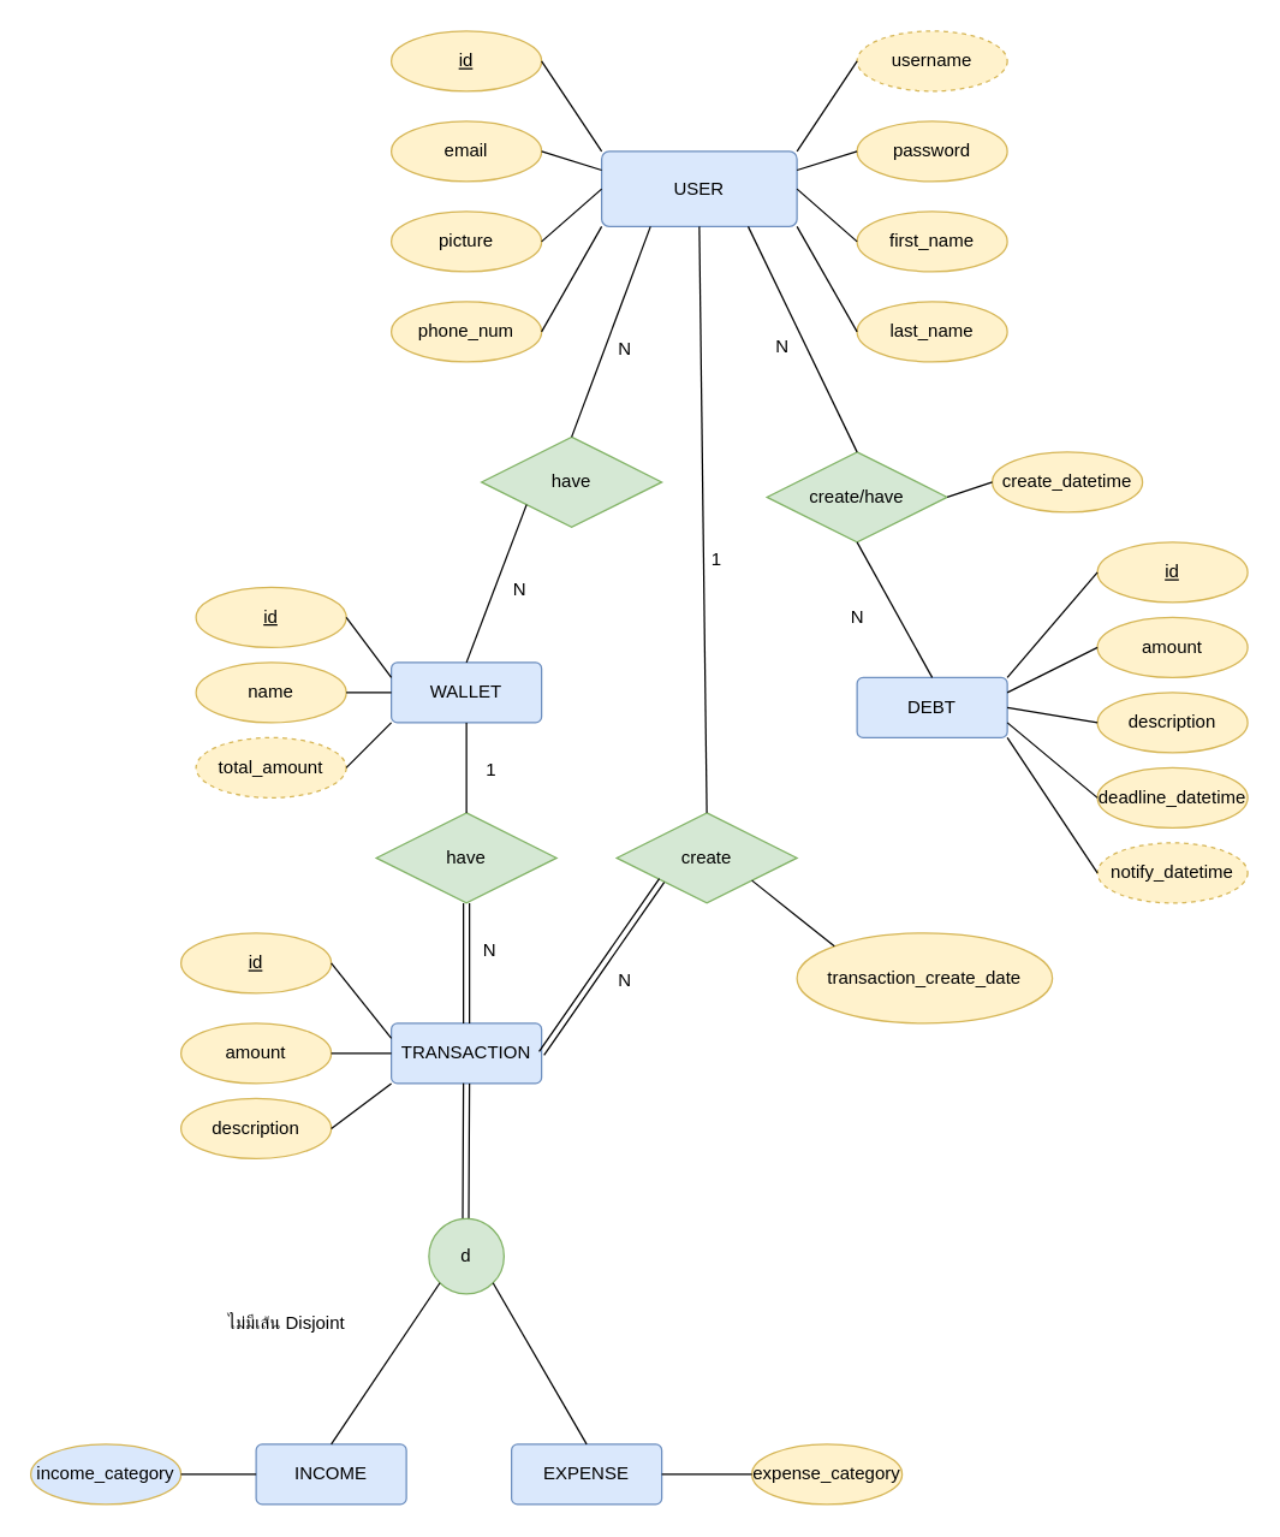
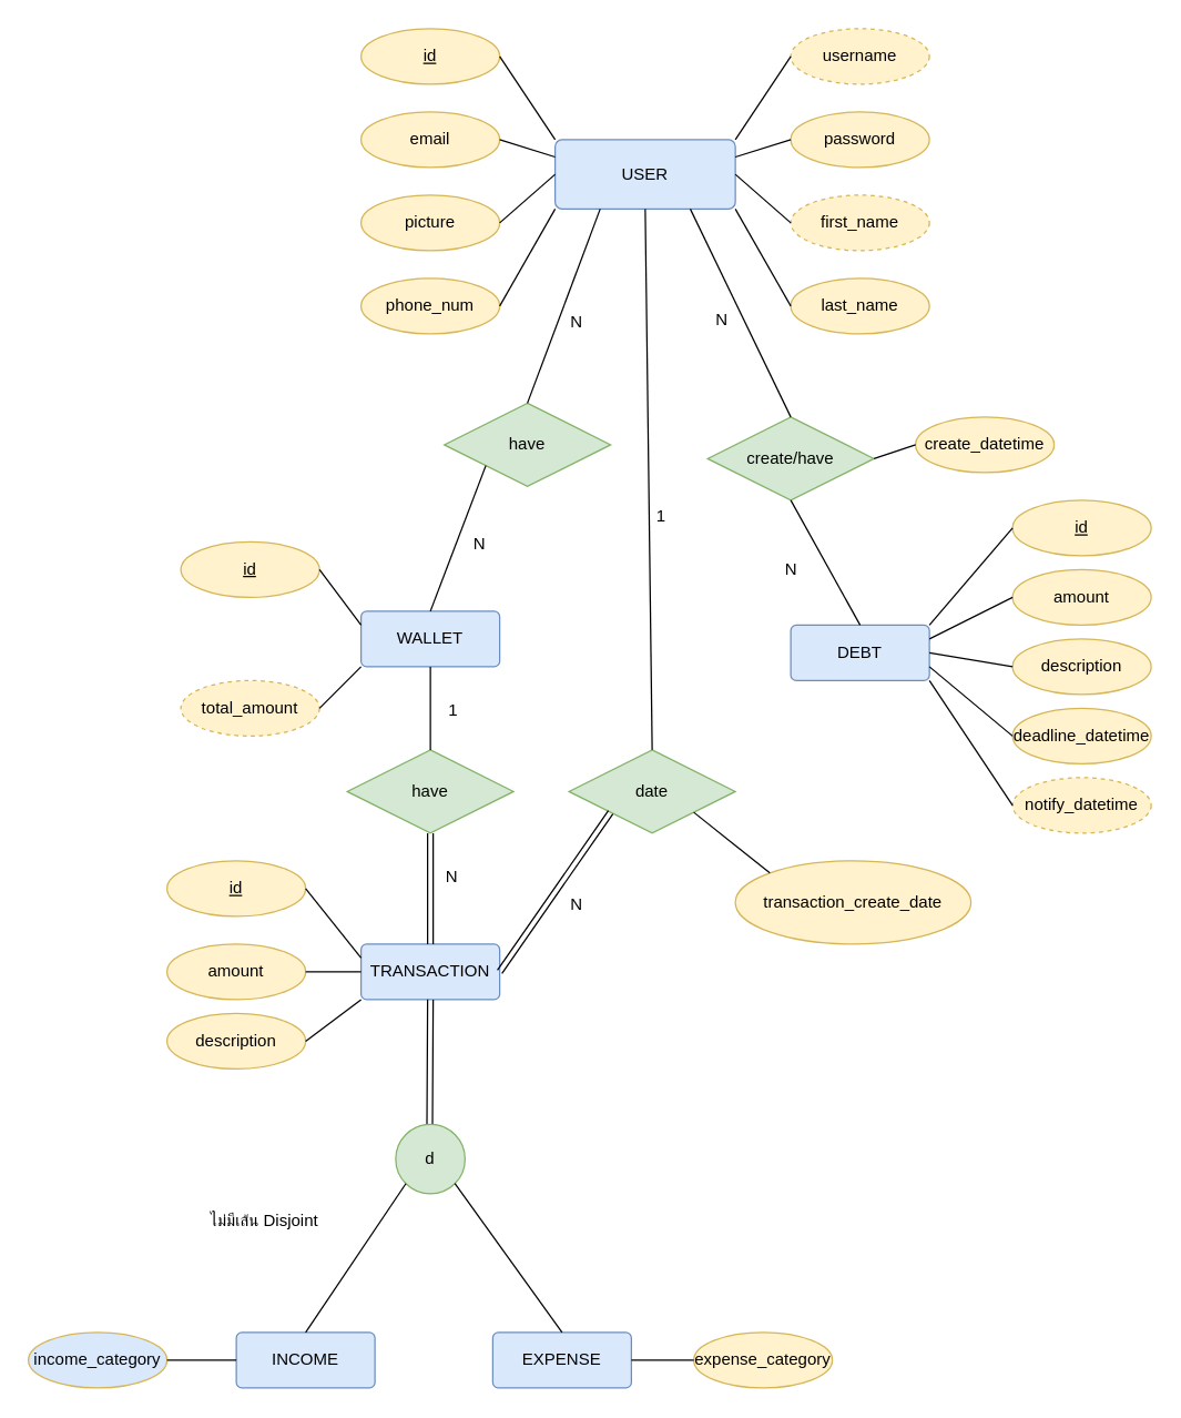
- <mxCell id="10" value="first_name" style="ellipse;whiteSpace=wrap;html=1;align=center;fillColor=#fff2cc;strokeColor=#d6b656;" vertex="1" parent="1"><mxGeometry x="570" y="140" width="100" height="40" as="geometry" /></mxCell>
+ <mxCell id="10" value="first_name" style="ellipse;whiteSpace=wrap;html=1;align=center;fillColor=#fff2cc;strokeColor=#d6b656;dashed=1;" vertex="1" parent="1"><mxGeometry x="570" y="140" width="100" height="40" as="geometry" /></mxCell>
- <mxCell id="42" value="name" style="ellipse;whiteSpace=wrap;html=1;align=center;fillColor=#fff2cc;strokeColor=#d6b656;" vertex="1" parent="1"><mxGeometry x="130" y="440" width="100" height="40" as="geometry" /></mxCell>
- <mxCell id="44" value="" style="endArrow=none;html=1;rounded=0;exitX=0;exitY=0.5;exitDx=0;exitDy=0;entryX=1;entryY=0.5;entryDx=0;entryDy=0;" edge="1" parent="1" source="21" target="42"><mxGeometry relative="1" as="geometry"><mxPoint x="270" y="460" as="sourcePoint" /><mxPoint x="240" y="440" as="targetPoint" /></mxGeometry></mxCell>
- <mxCell id="71" value="create" style="shape=rhombus;perimeter=rhombusPerimeter;whiteSpace=wrap;html=1;align=center;fillColor=#d5e8d4;strokeColor=#82b366;" vertex="1" parent="1"><mxGeometry x="410" y="540" width="120" height="60" as="geometry" /></mxCell>
+ <mxCell id="71" value="date" style="shape=rhombus;perimeter=rhombusPerimeter;whiteSpace=wrap;html=1;align=center;fillColor=#d5e8d4;strokeColor=#82b366;" vertex="1" parent="1"><mxGeometry x="410" y="540" width="120" height="60" as="geometry" /></mxCell>
- <mxCell id="63" value="EXPENSE" style="rounded=1;arcSize=10;whiteSpace=wrap;html=1;align=center;fillColor=#dae8fc;strokeColor=#6c8ebf;" vertex="1" parent="1"><mxGeometry x="340" y="960" width="100" height="40" as="geometry" /></mxCell>
+ <mxCell id="63" value="EXPENSE" style="rounded=1;arcSize=10;whiteSpace=wrap;html=1;align=center;fillColor=#dae8fc;strokeColor=#6c8ebf;" vertex="1" parent="1"><mxGeometry x="355" y="960" width="100" height="40" as="geometry" /></mxCell>
